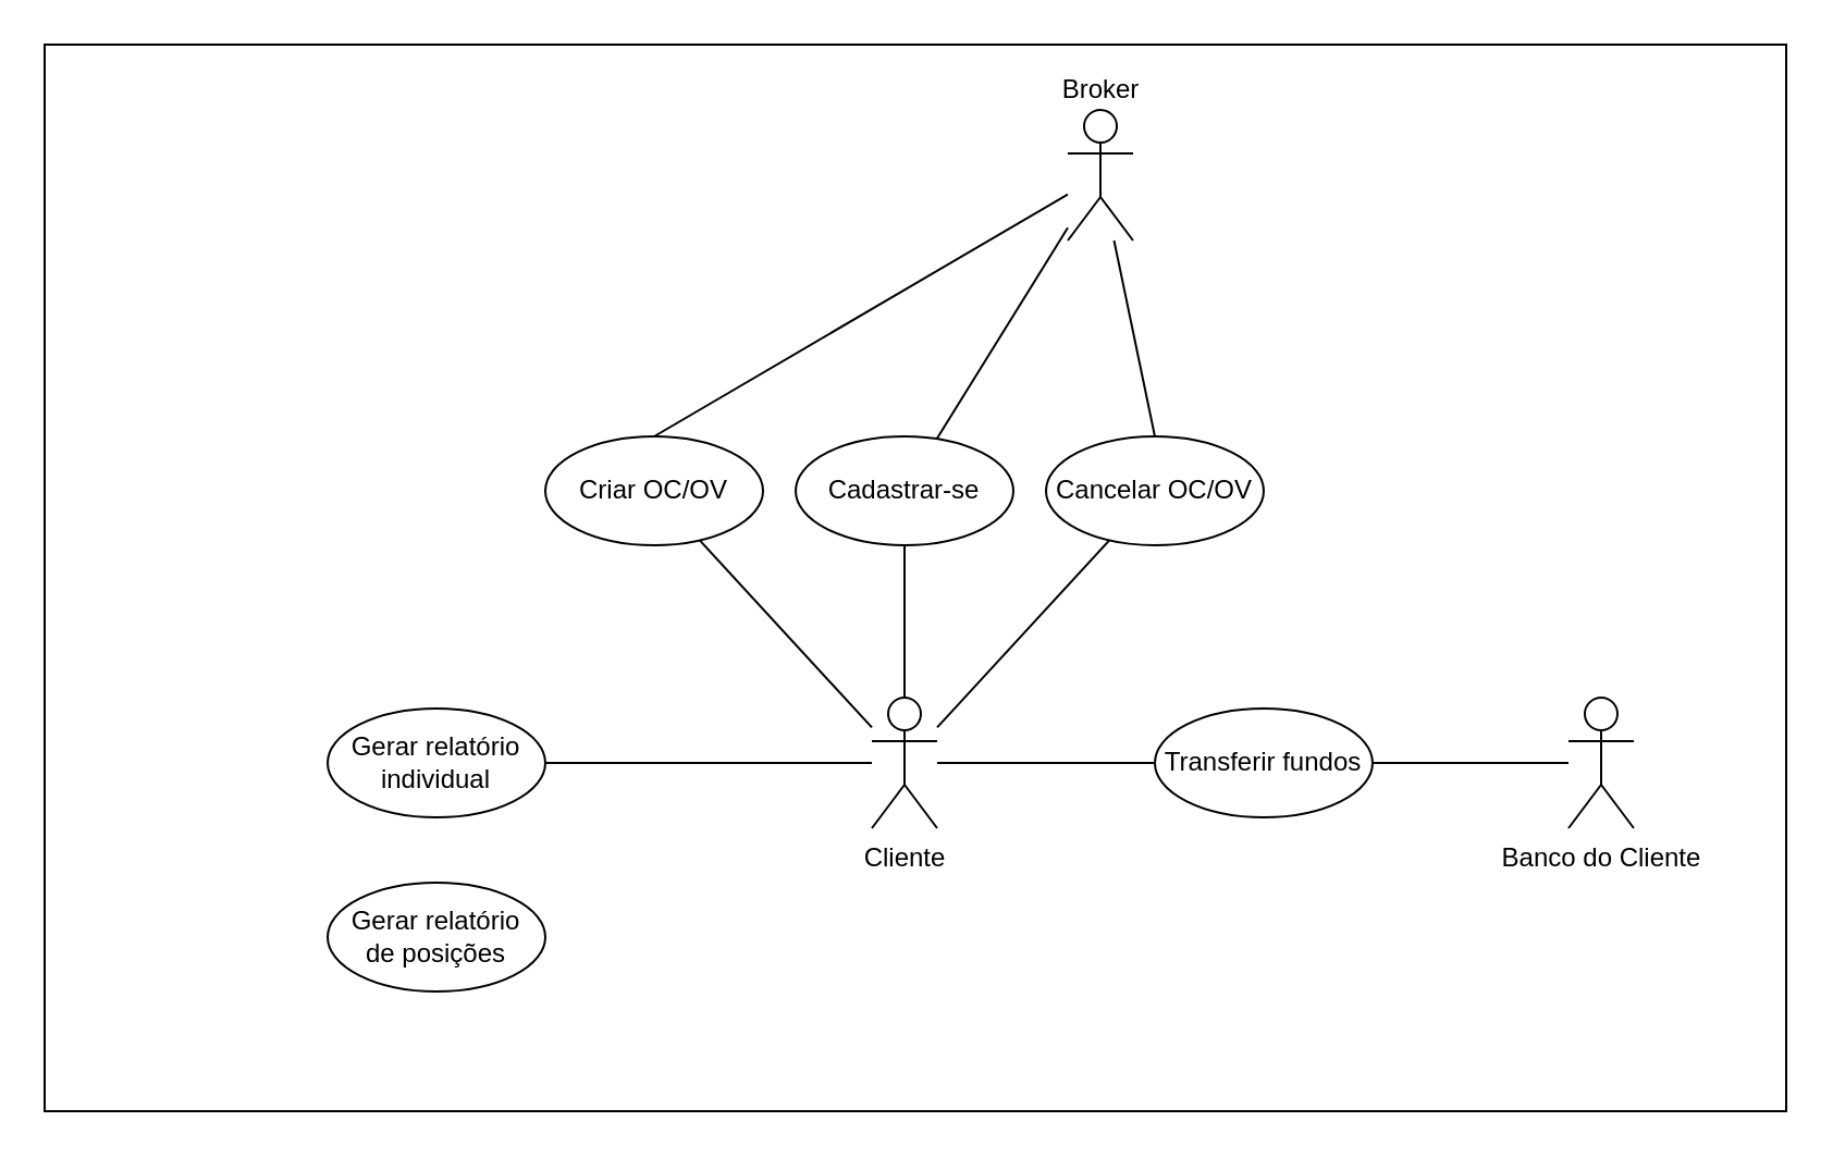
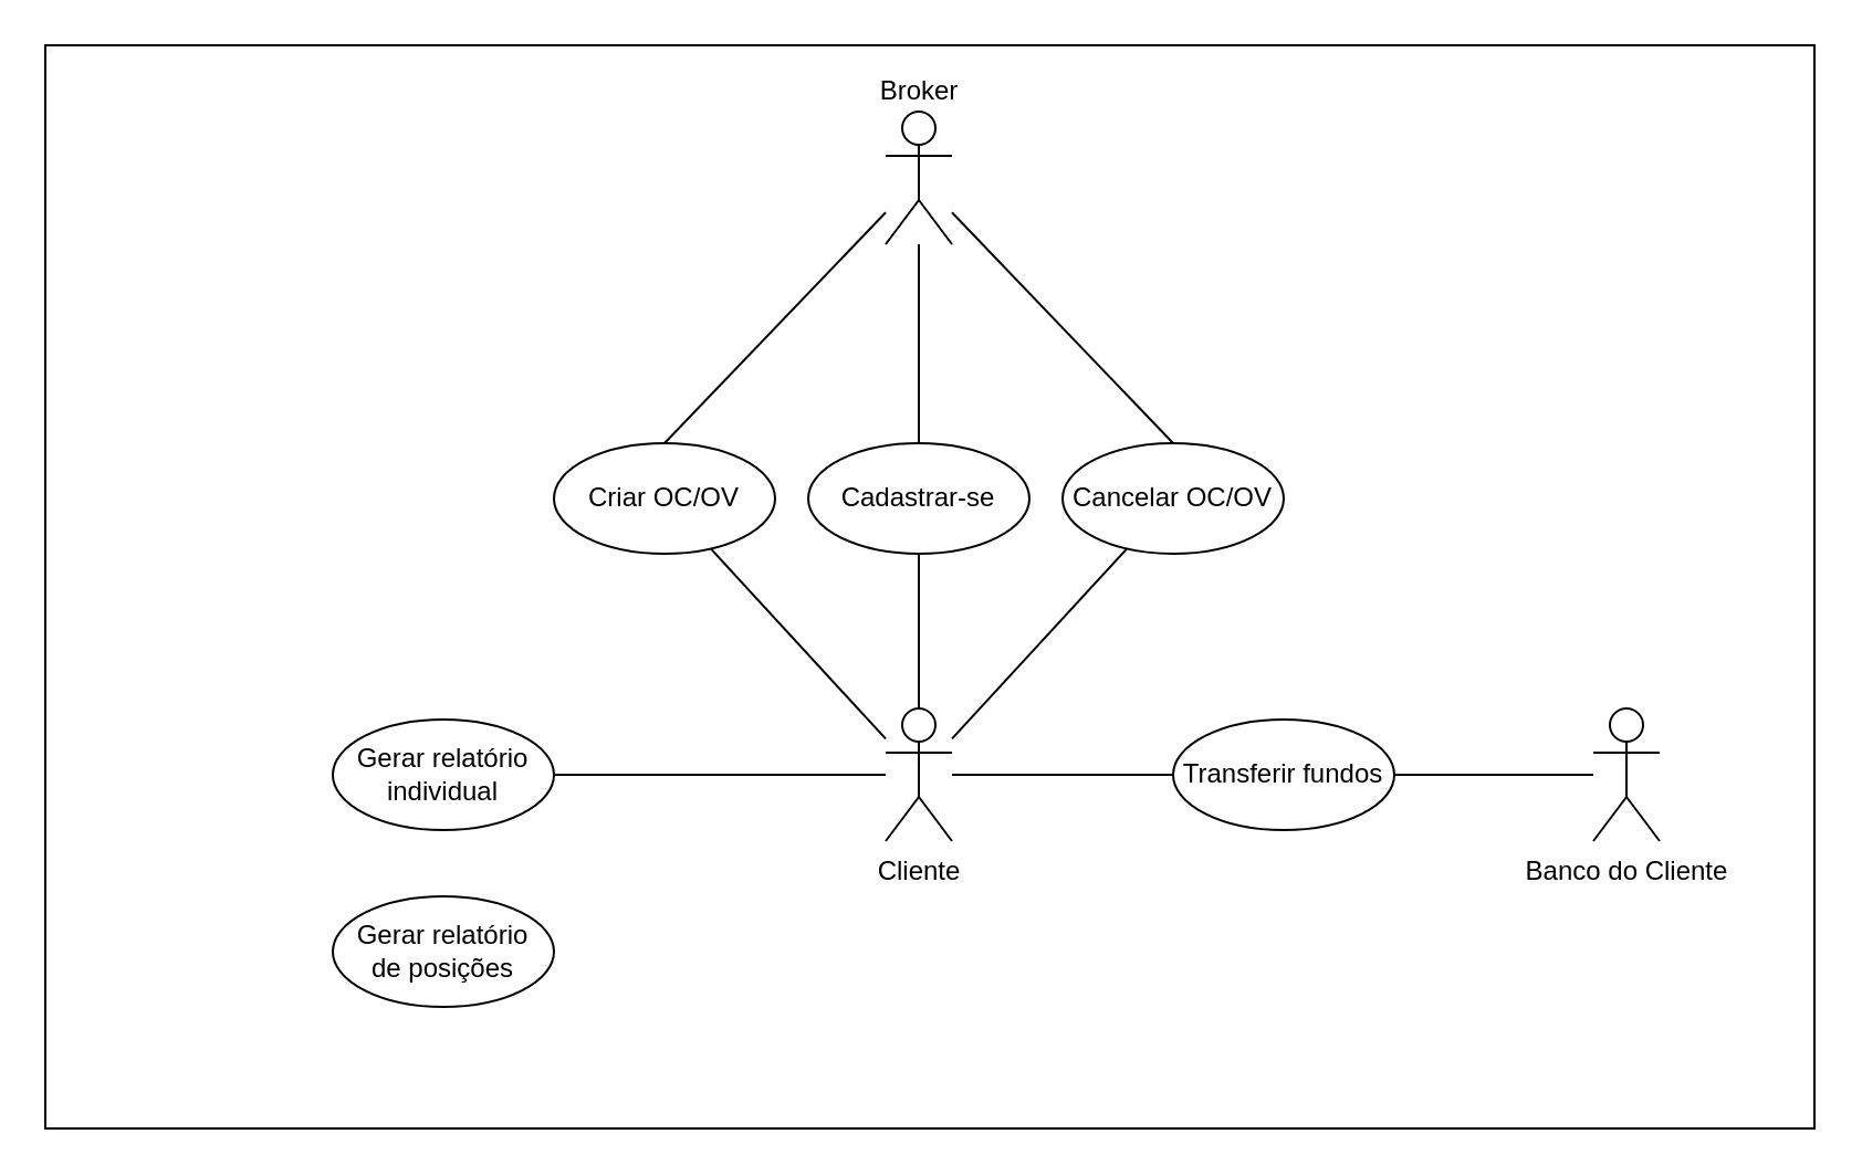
- <mxCell id="12" value="Broker" style="shape=umlActor;verticalLabelPosition=top;verticalAlign=bottom;html=1;outlineConnect=0;labelPosition=center;align=center;" parent="3" vertex="1"><mxGeometry x="490" y="50" width="30" height="60" as="geometry" /></mxCell>
+ <mxCell id="12" value="Broker" style="shape=umlActor;verticalLabelPosition=top;verticalAlign=bottom;html=1;outlineConnect=0;labelPosition=center;align=center;" parent="3" vertex="1"><mxGeometry x="400" y="50" width="30" height="60" as="geometry" /></mxCell>
